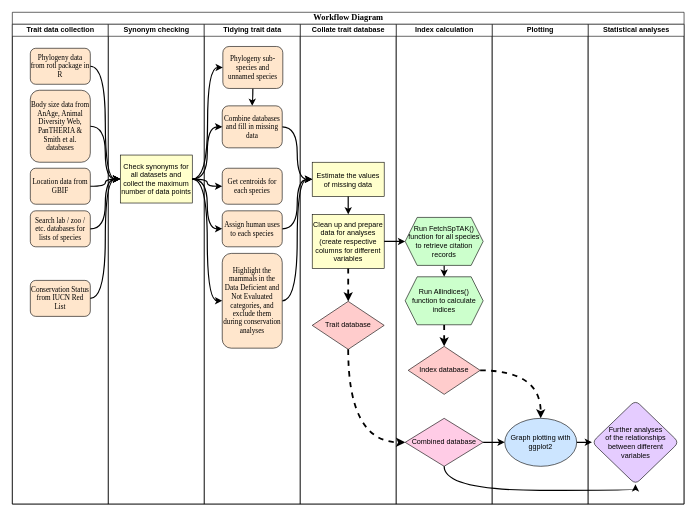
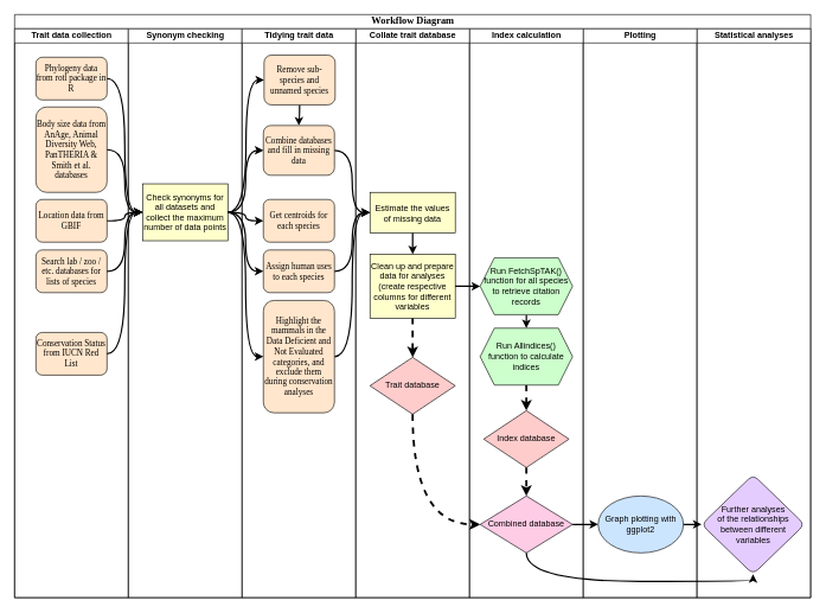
- <mxCell id="41" value="&lt;font style=&quot;font-size: 12px&quot;&gt;Phylogeny sub-species and unnamed species&lt;/font&gt;" style="rounded=1;whiteSpace=wrap;html=1;shadow=0;labelBackgroundColor=none;strokeWidth=1;fontFamily=Verdana;fontSize=8;align=center;fillColor=#FFE6CC;" parent="1" vertex="1"><mxGeometry x="371" y="77" width="100" height="70" as="geometry" /></mxCell>
+ <mxCell id="41" value="&lt;font style=&quot;font-size: 12px&quot;&gt;Remove sub-species and unnamed species&lt;/font&gt;" style="rounded=1;whiteSpace=wrap;html=1;shadow=0;labelBackgroundColor=none;strokeWidth=1;fontFamily=Verdana;fontSize=8;align=center;fillColor=#FFE6CC;" parent="1" vertex="1"><mxGeometry x="371" y="77" width="100" height="70" as="geometry" /></mxCell>
- <mxCell id="25" value="" style="edgeStyle=orthogonalEdgeStyle;curved=1;rounded=0;orthogonalLoop=1;jettySize=auto;html=1;strokeWidth=3;dashed=1;" parent="20" source="27" target="19" edge="1"><mxGeometry relative="1" as="geometry" /></mxCell>
+ <mxCell id="25" value="" style="edgeStyle=orthogonalEdgeStyle;curved=1;rounded=0;orthogonalLoop=1;jettySize=auto;html=1;strokeWidth=3;dashed=1;" parent="20" source="27" target="26" edge="1"><mxGeometry relative="1" as="geometry" /></mxCell>
